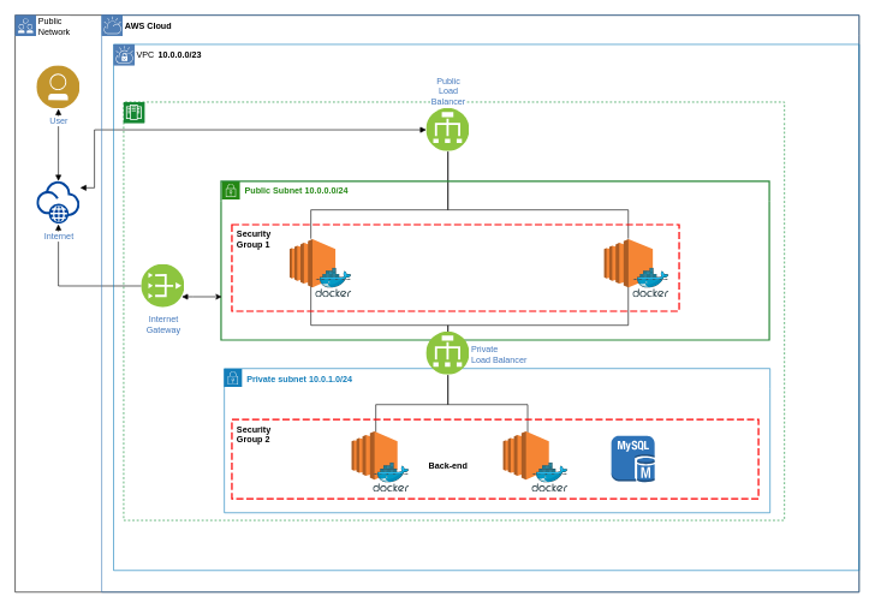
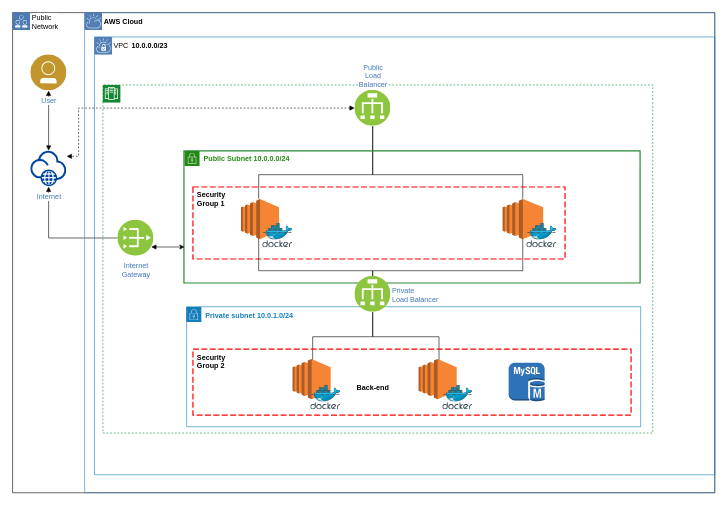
- <mxCell id="4" style="edgeStyle=orthogonalEdgeStyle;rounded=0;orthogonalLoop=1;jettySize=auto;html=1;startArrow=block;startFill=1;endArrow=block;endFill=1;entryX=1.002;entryY=0.156;entryDx=0;entryDy=0;entryPerimeter=0;" edge="1" parent="1" source="41" target="40"><mxGeometry relative="1" as="geometry"><Array as="points"><mxPoint x="130.5" y="179.5" /><mxPoint x="130.5" y="259.5" /></Array><mxPoint x="120.5" y="260.5" as="targetPoint" /></mxGeometry></mxCell>
+ <mxCell id="4" style="edgeStyle=orthogonalEdgeStyle;rounded=0;orthogonalLoop=1;jettySize=auto;html=1;startArrow=block;startFill=1;endArrow=block;endFill=1;entryX=1.002;entryY=0.156;entryDx=0;entryDy=0;entryPerimeter=0;dashed=1;" edge="1" parent="1" source="41" target="40"><mxGeometry relative="1" as="geometry"><Array as="points"><mxPoint x="130.5" y="179.5" /><mxPoint x="130.5" y="259.5" /></Array><mxPoint x="120.5" y="260.5" as="targetPoint" /></mxGeometry></mxCell>
